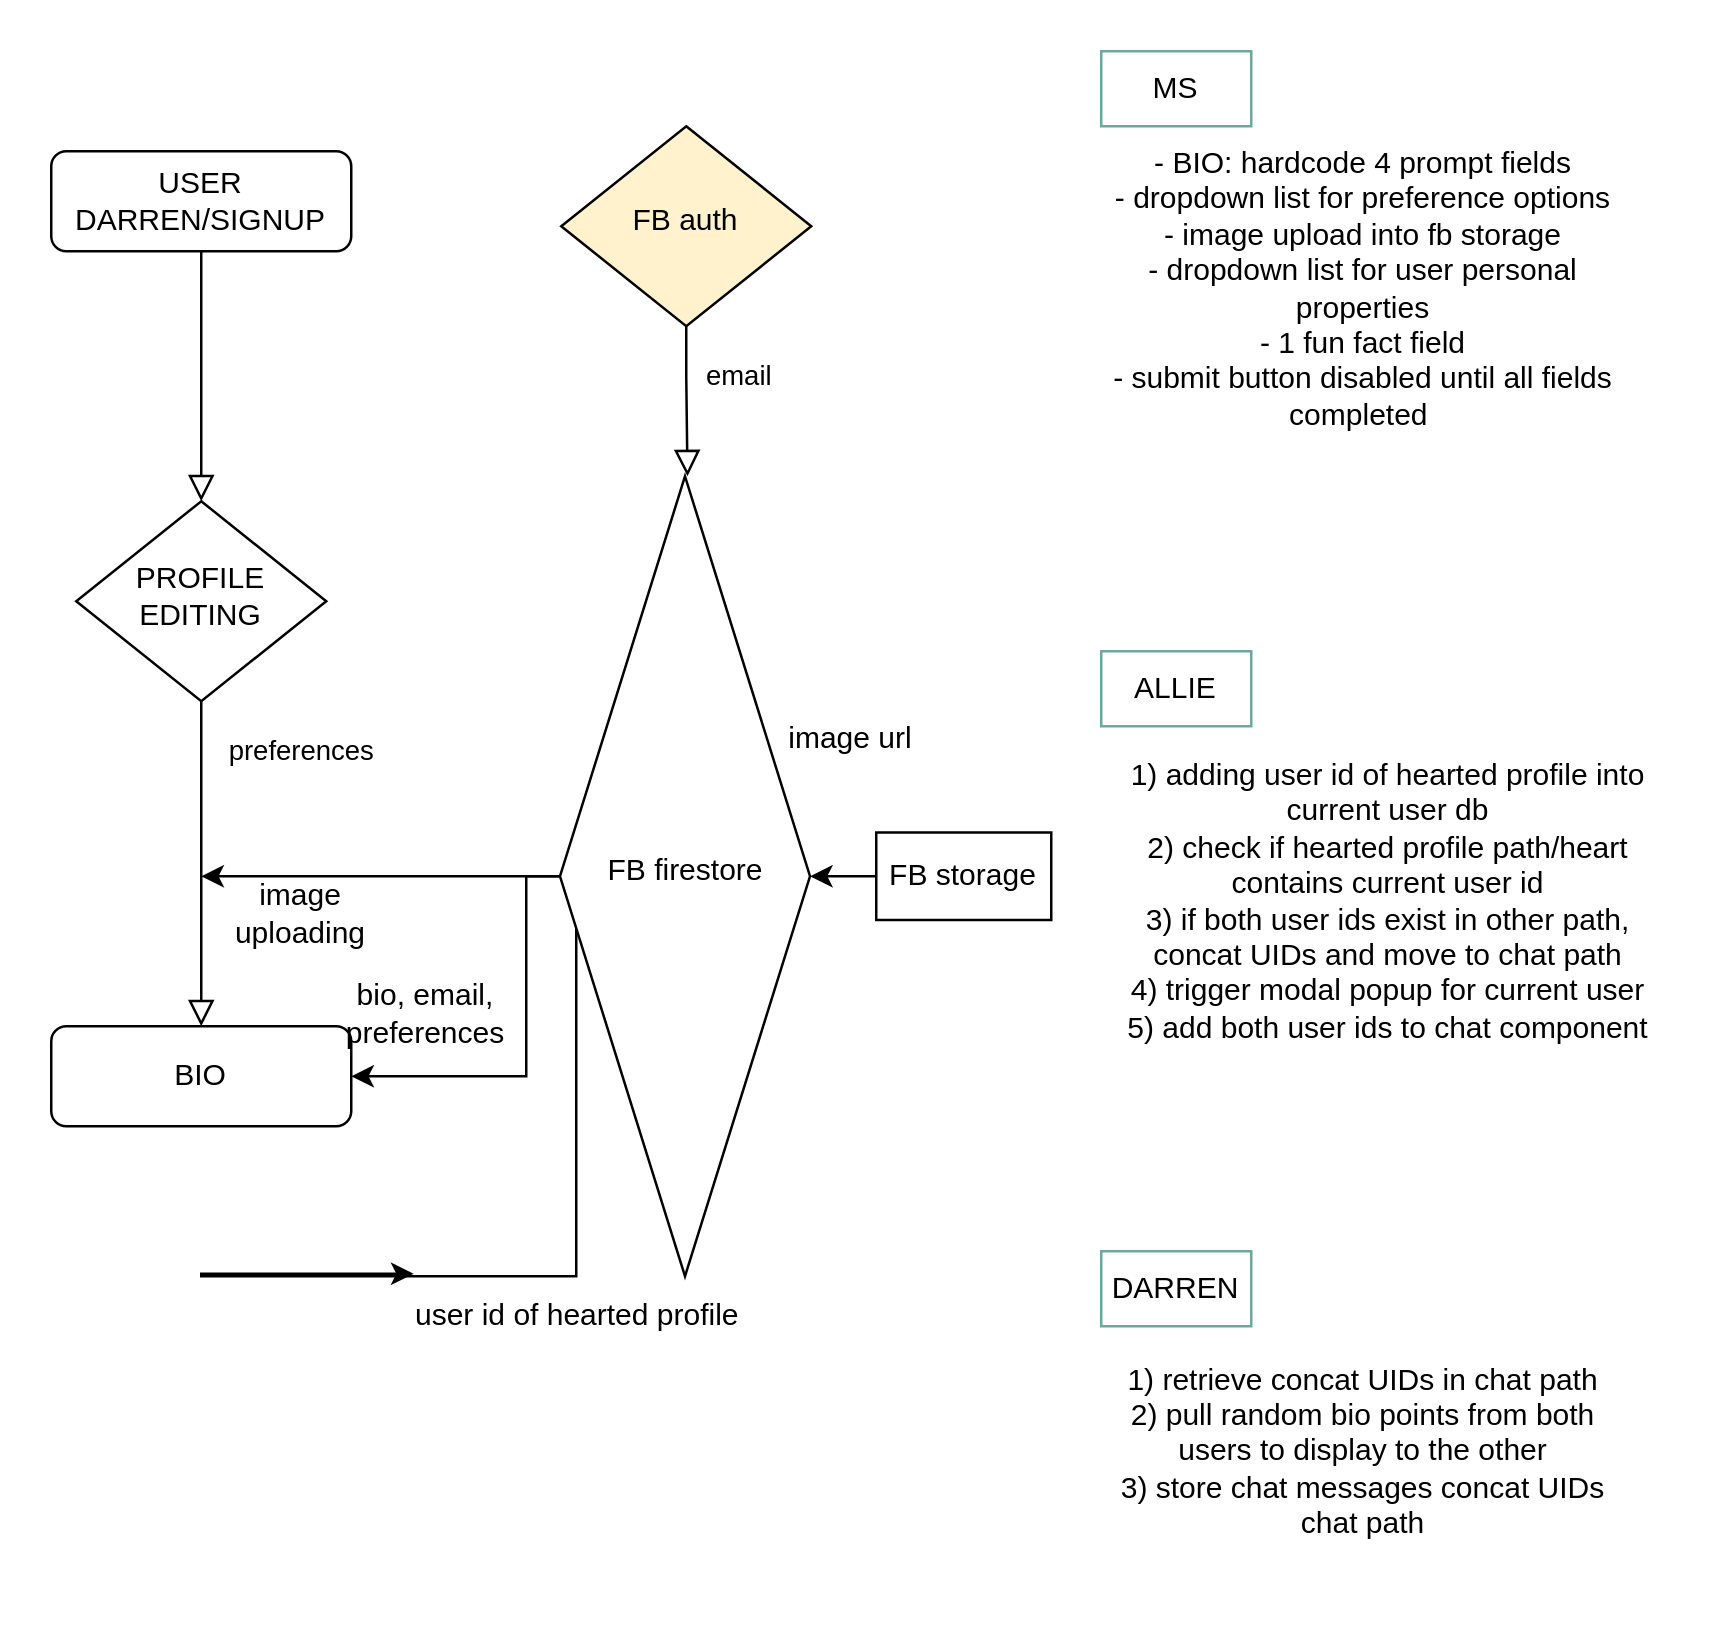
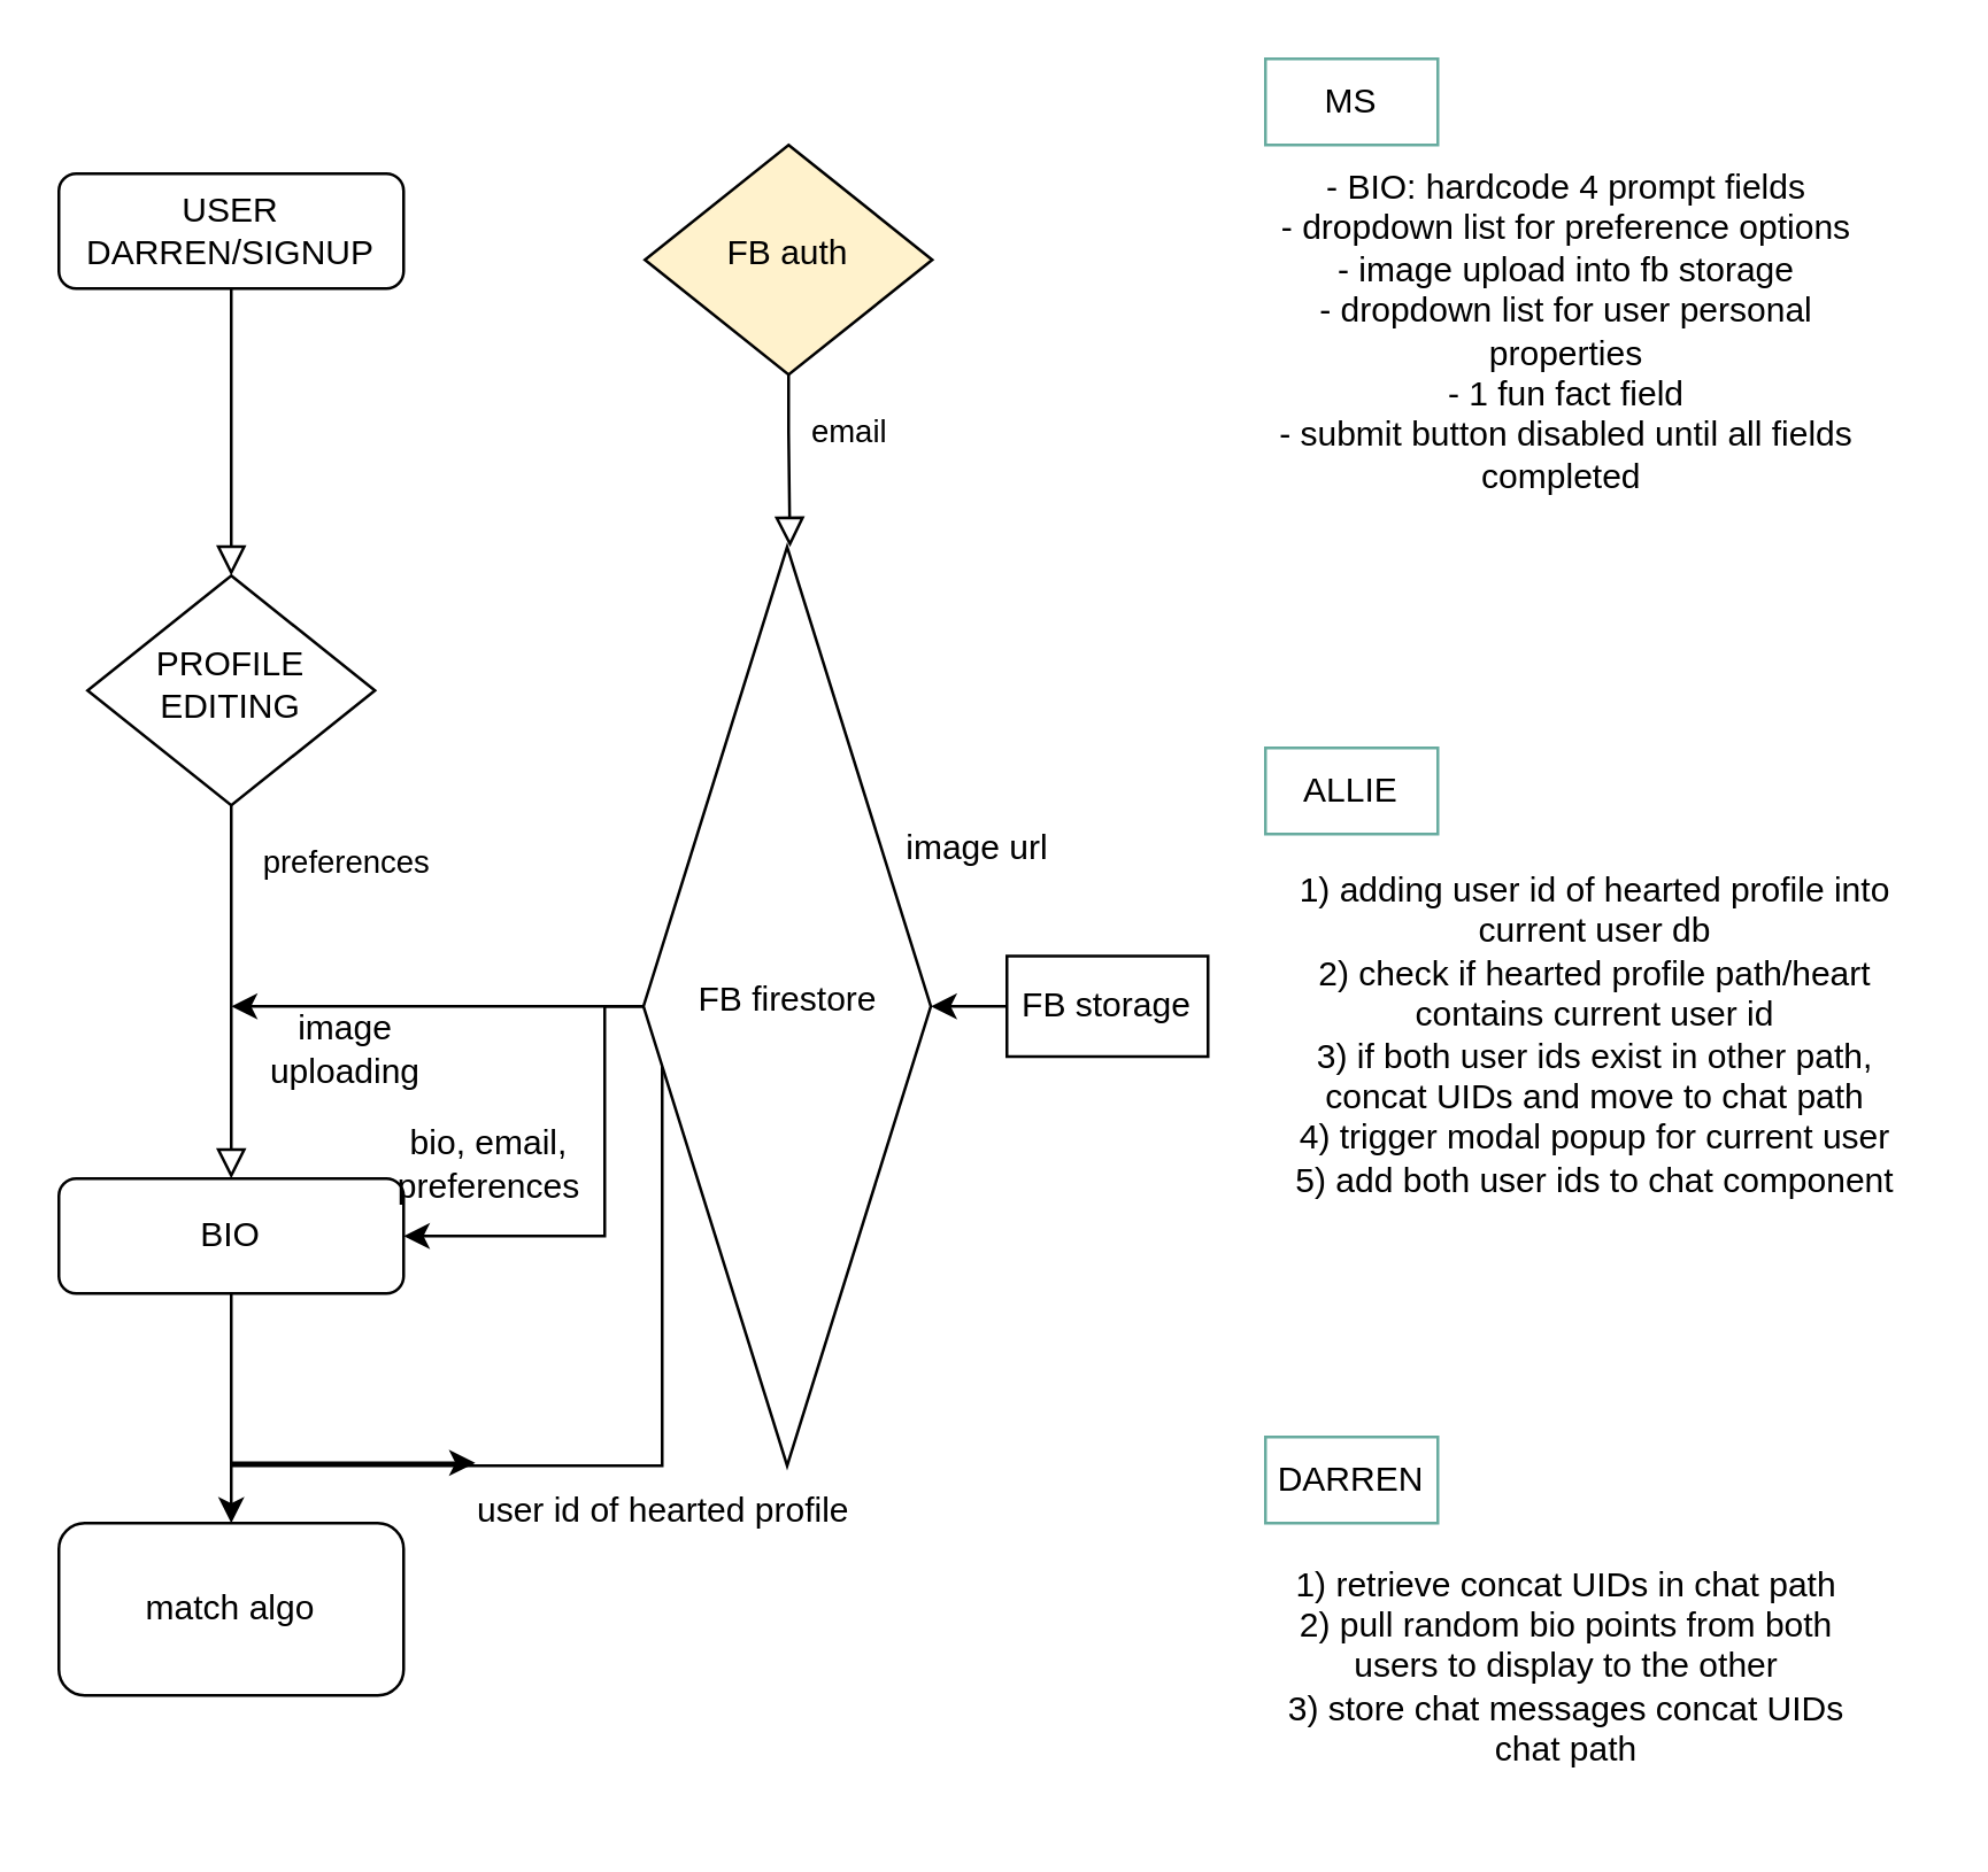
+ <mxCell id="7" style="edgeStyle=orthogonalEdgeStyle;rounded=0;orthogonalLoop=1;jettySize=auto;html=1;exitX=0.5;exitY=1;exitDx=0;exitDy=0;entryX=0.5;entryY=0;entryDx=0;entryDy=0;" parent="1" source="8" target="19" edge="1"><mxGeometry relative="1" as="geometry" /></mxCell>
+ <mxCell id="19" value="match algo" style="rounded=1;whiteSpace=wrap;html=1;" parent="1" vertex="1"><mxGeometry x="20" y="530" width="120" height="60" as="geometry" /></mxCell>
